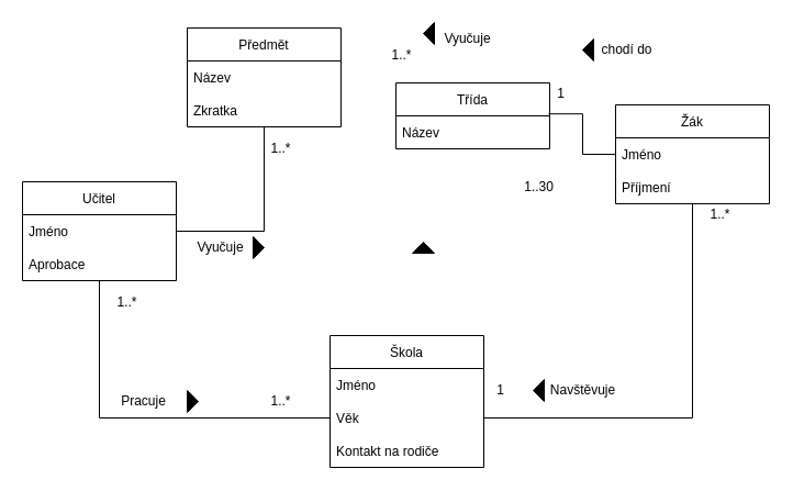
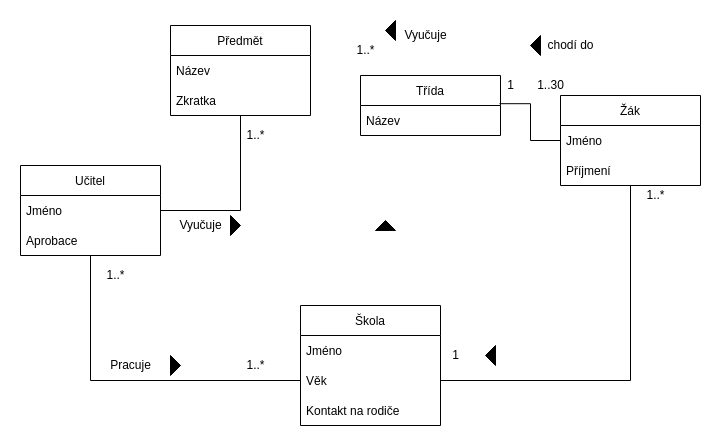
- <mxCell id="27" value="1..30" style="text;html=1;align=center;verticalAlign=middle;resizable=0;points=[];autosize=1;strokeColor=none;fillColor=none;" vertex="1" parent="1"><mxGeometry x="470" y="160" width="40" height="20" as="geometry" /></mxCell>
+ <mxCell id="27" value="1..30" style="text;html=1;align=center;verticalAlign=middle;resizable=0;points=[];autosize=1;strokeColor=none;fillColor=none;" vertex="1" parent="1"><mxGeometry x="530" y="75" width="40" height="20" as="geometry" /></mxCell>
- <mxCell id="10" value="Navštěvuje" style="text;html=1;align=center;verticalAlign=middle;resizable=0;points=[];autosize=1;strokeColor=none;fillColor=none;" vertex="1" parent="1"><mxGeometry x="495" y="345" width="70" height="20" as="geometry" /></mxCell>
